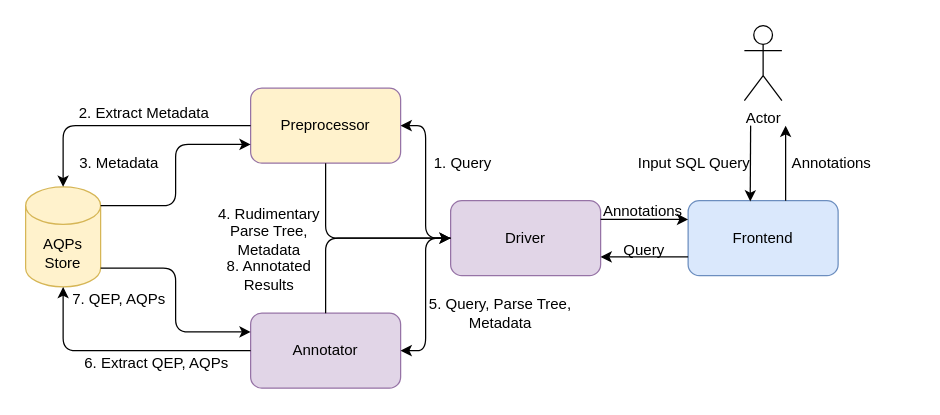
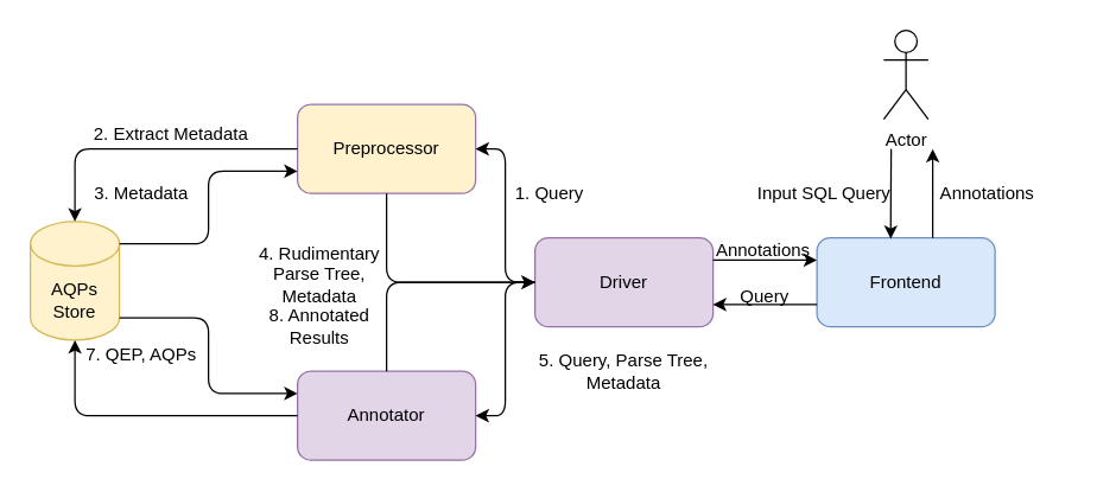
- <mxCell id="20" value="5. Query, Parse Tree, Metadata" style="text;html=1;strokeColor=none;fillColor=none;align=center;verticalAlign=middle;whiteSpace=wrap;rounded=0;" vertex="1" parent="1"><mxGeometry x="340" y="240" width="120" height="20" as="geometry" /></mxCell>
+ <mxCell id="20" value="5. Query, Parse Tree, Metadata" style="text;html=1;strokeColor=none;fillColor=none;align=center;verticalAlign=middle;whiteSpace=wrap;rounded=0;" vertex="1" parent="1"><mxGeometry x="360" y="240" width="120" height="20" as="geometry" /></mxCell>
- <mxCell id="29" value="6. Extract QEP, AQPs" style="text;html=1;strokeColor=none;fillColor=none;align=center;verticalAlign=middle;whiteSpace=wrap;rounded=0;" vertex="1" parent="1"><mxGeometry x="60" y="280" width="130" height="20" as="geometry" /></mxCell>
